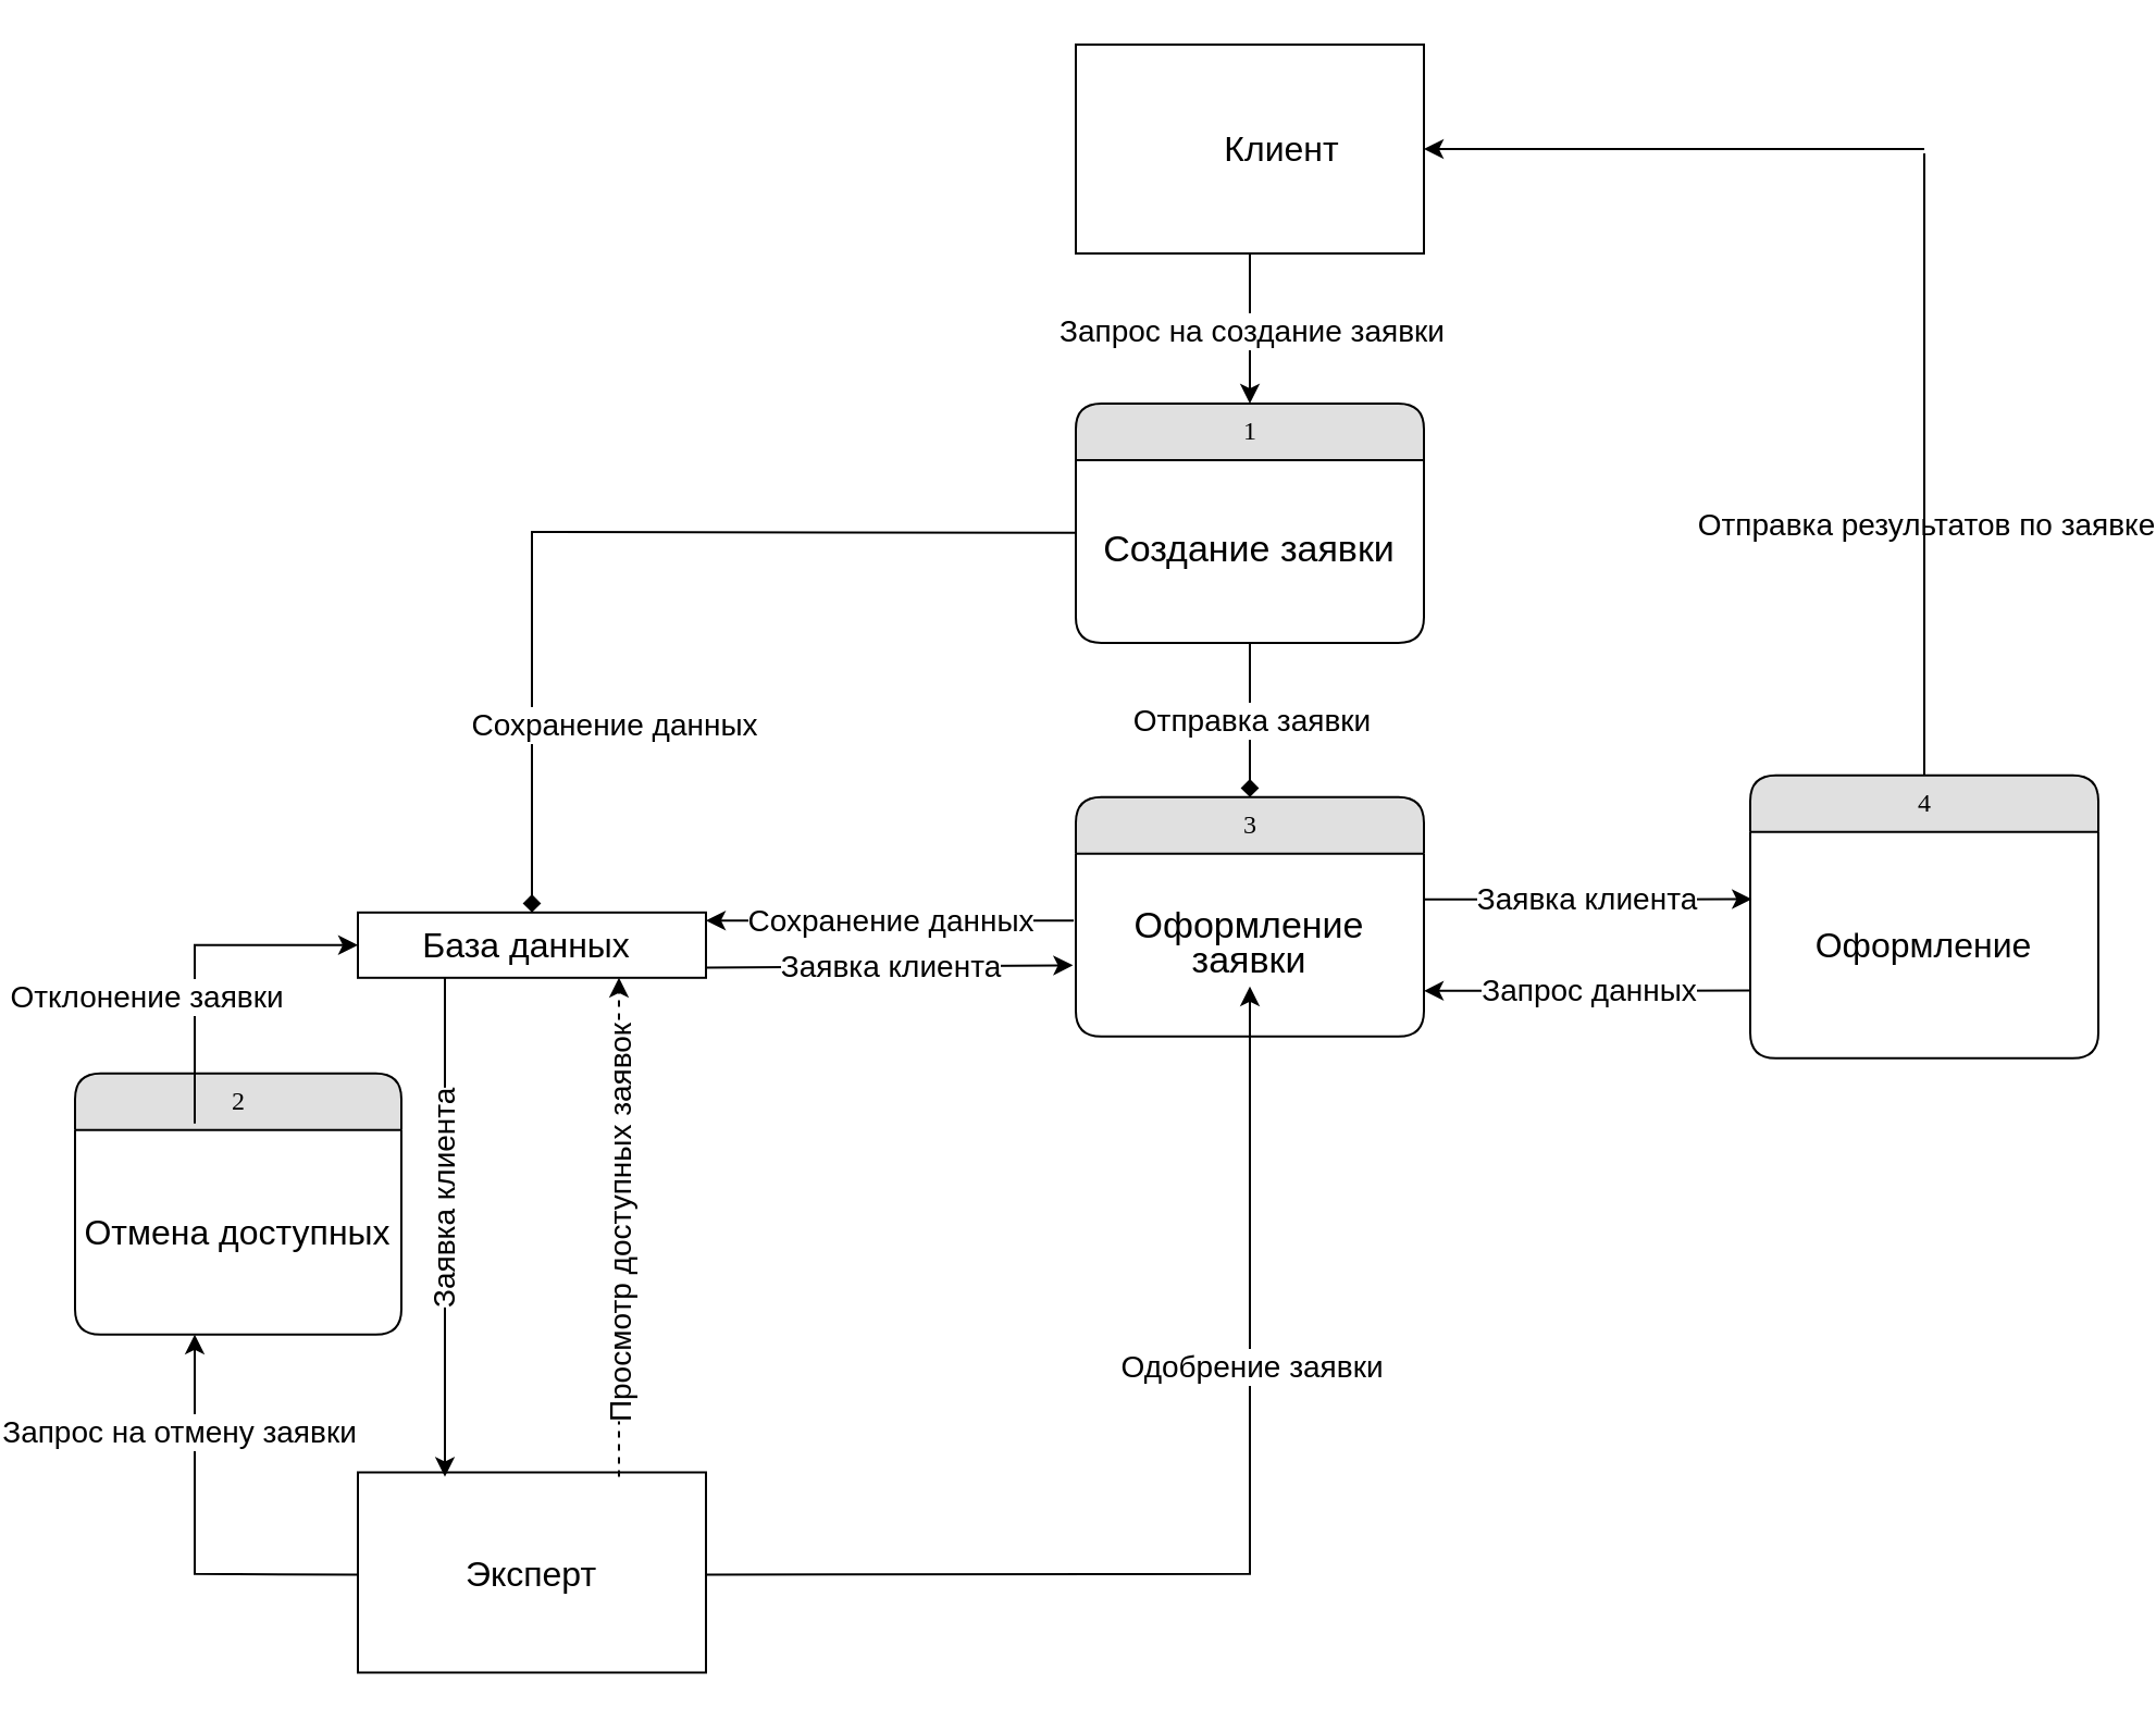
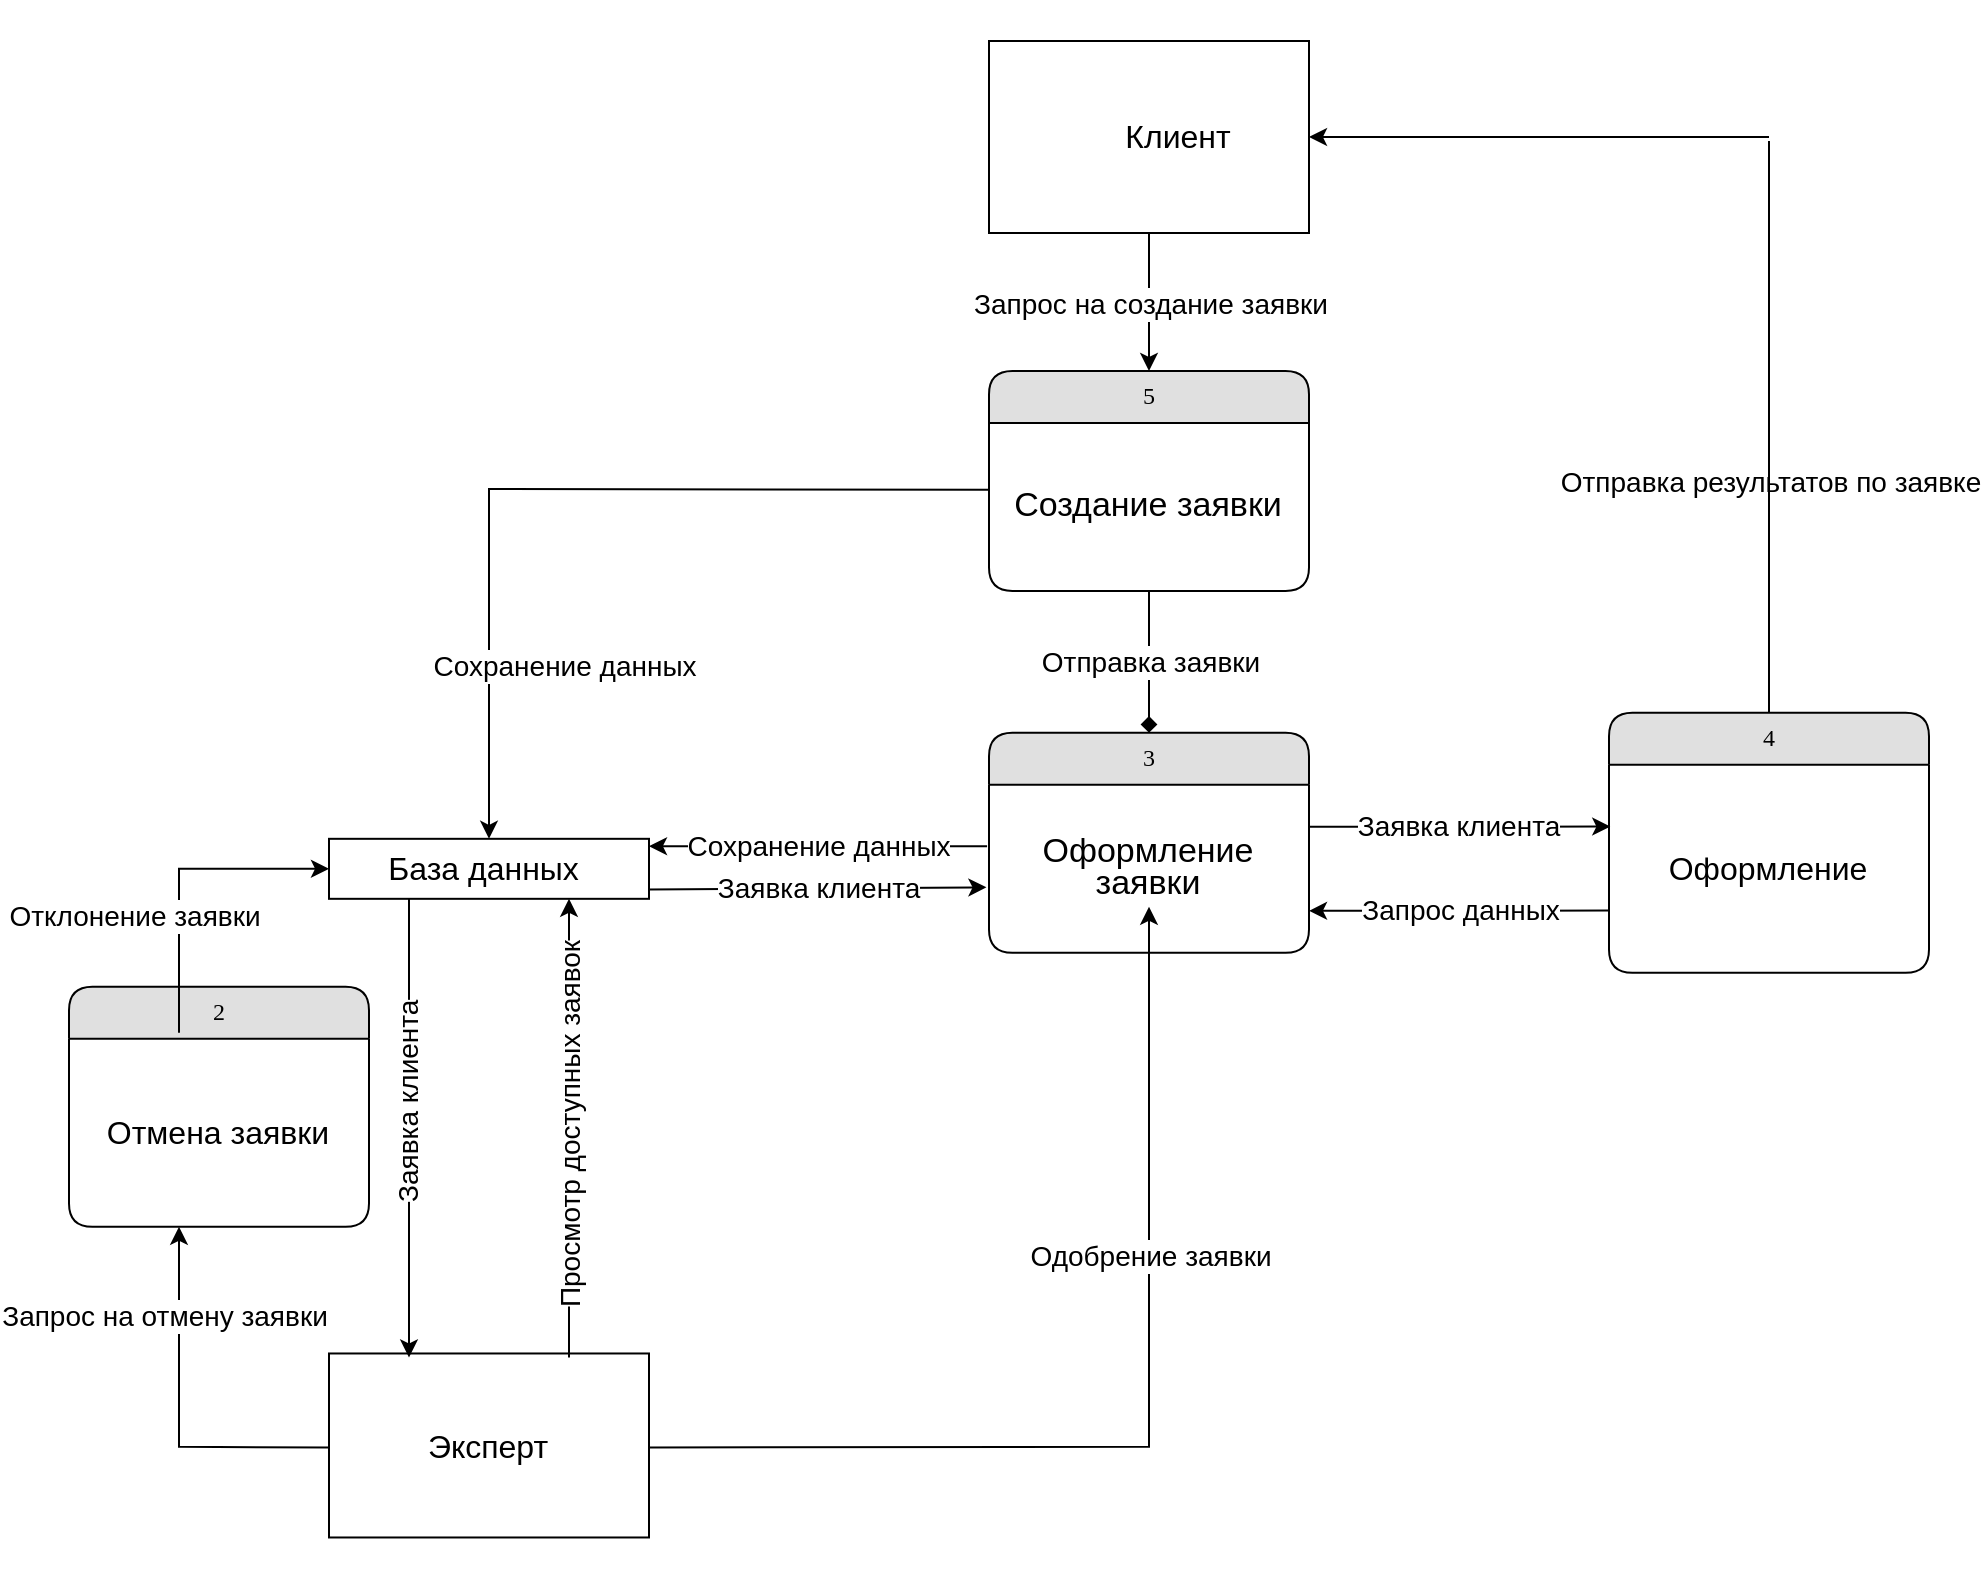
- <mxCell id="29" value="1" style="swimlane;html=1;fontStyle=0;childLayout=stackLayout;horizontal=1;startSize=26;fillColor=#e0e0e0;horizontalStack=0;resizeParent=1;resizeLast=0;collapsible=1;marginBottom=0;swimlaneFillColor=#ffffff;align=center;rounded=1;shadow=0;comic=0;labelBackgroundColor=none;strokeWidth=1;fontFamily=Verdana;fontSize=12" parent="1" vertex="1"><mxGeometry x="480" y="185" width="160" height="110" as="geometry" /></mxCell>
+ <mxCell id="29" value="5" style="swimlane;html=1;fontStyle=0;childLayout=stackLayout;horizontal=1;startSize=26;fillColor=#e0e0e0;horizontalStack=0;resizeParent=1;resizeLast=0;collapsible=1;marginBottom=0;swimlaneFillColor=#ffffff;align=center;rounded=1;shadow=0;comic=0;labelBackgroundColor=none;strokeWidth=1;fontFamily=Verdana;fontSize=12" parent="1" vertex="1"><mxGeometry x="480" y="185" width="160" height="110" as="geometry" /></mxCell>
- <mxCell id="35" value="" style="endArrow=diamond;html=1;rounded=0;exitX=0.002;exitY=0.398;exitDx=0;exitDy=0;entryX=0.5;entryY=0;entryDx=0;entryDy=0;exitPerimeter=0;" parent="1" source="30" target="34" edge="1"><mxGeometry relative="1" as="geometry"><mxPoint x="460" y="420" as="sourcePoint" /><mxPoint x="560" y="420" as="targetPoint" /><Array as="points"><mxPoint x="230" y="244" /></Array></mxGeometry></mxCell>
+ <mxCell id="35" value="" style="endArrow=classic;html=1;rounded=0;exitX=0.002;exitY=0.398;exitDx=0;exitDy=0;entryX=0.5;entryY=0;entryDx=0;entryDy=0;exitPerimeter=0;" parent="1" source="30" target="34" edge="1"><mxGeometry relative="1" as="geometry"><mxPoint x="460" y="420" as="sourcePoint" /><mxPoint x="560" y="420" as="targetPoint" /><Array as="points"><mxPoint x="230" y="244" /></Array></mxGeometry></mxCell>
- <mxCell id="7" value="&lt;font style=&quot;font-size: 16px;&quot;&gt;Отмена доступных&lt;/font&gt;" style="text;html=1;strokeColor=none;fillColor=none;align=center;verticalAlign=middle;whiteSpace=wrap;rounded=0;" parent="6" vertex="1"><mxGeometry y="26" width="150" height="94" as="geometry" /></mxCell>
+ <mxCell id="7" value="&lt;font style=&quot;font-size: 16px;&quot;&gt;Отмена заявки&lt;/font&gt;" style="text;html=1;strokeColor=none;fillColor=none;align=center;verticalAlign=middle;whiteSpace=wrap;rounded=0;" parent="6" vertex="1"><mxGeometry y="26" width="150" height="94" as="geometry" /></mxCell>
- <mxCell id="37" value="" style="endArrow=classic;html=1;rounded=0;exitX=0.75;exitY=0;exitDx=0;exitDy=0;entryX=0.75;entryY=1;entryDx=0;entryDy=0;dashed=1;" edge="1" parent="1" source="13" target="34"><mxGeometry relative="1" as="geometry"><mxPoint x="510" y="594.91" as="sourcePoint" /><mxPoint x="260" y="455.91" as="targetPoint" /></mxGeometry></mxCell>
+ <mxCell id="37" value="" style="endArrow=classic;html=1;rounded=0;exitX=0.75;exitY=0;exitDx=0;exitDy=0;entryX=0.75;entryY=1;entryDx=0;entryDy=0;" edge="1" parent="1" source="13" target="34"><mxGeometry relative="1" as="geometry"><mxPoint x="510" y="594.91" as="sourcePoint" /><mxPoint x="260" y="455.91" as="targetPoint" /></mxGeometry></mxCell>
